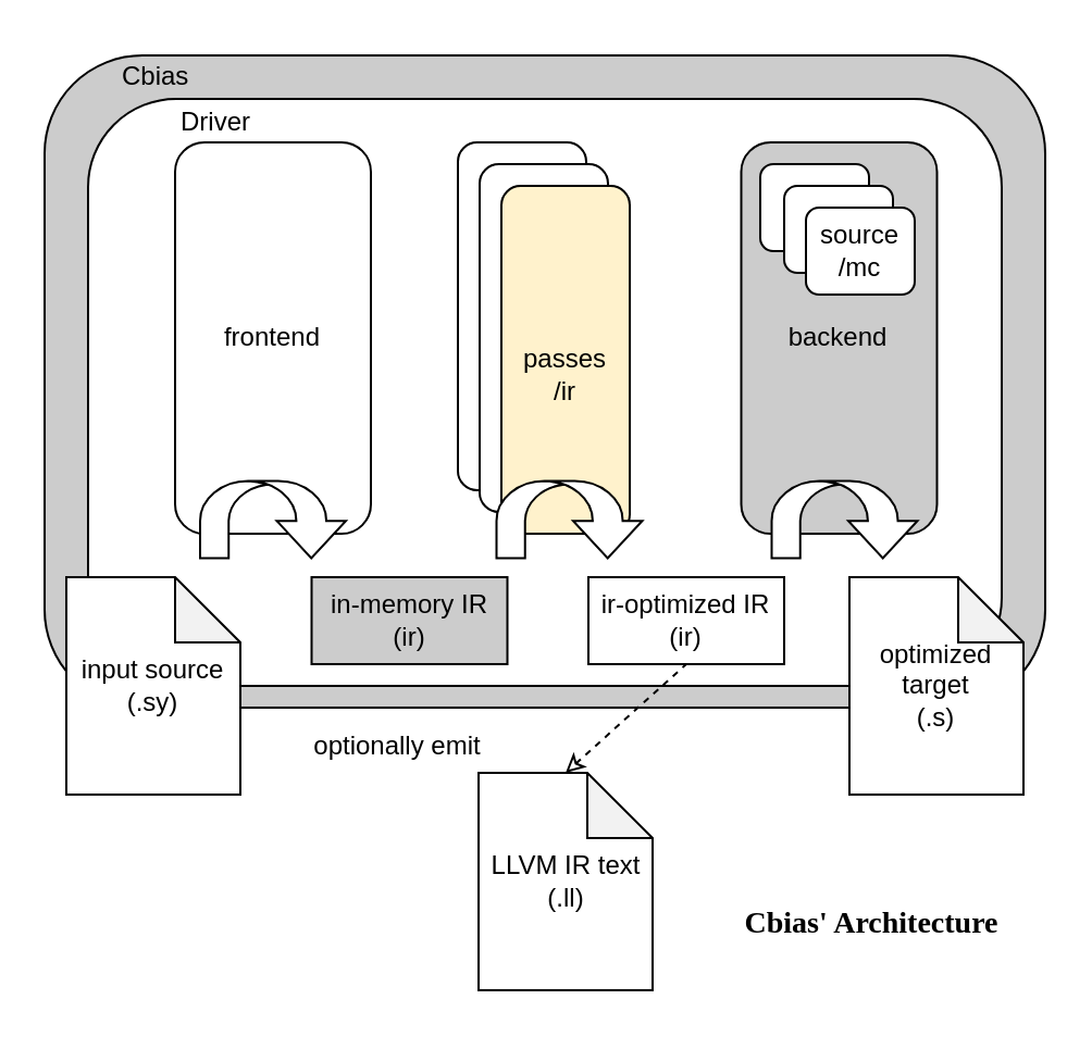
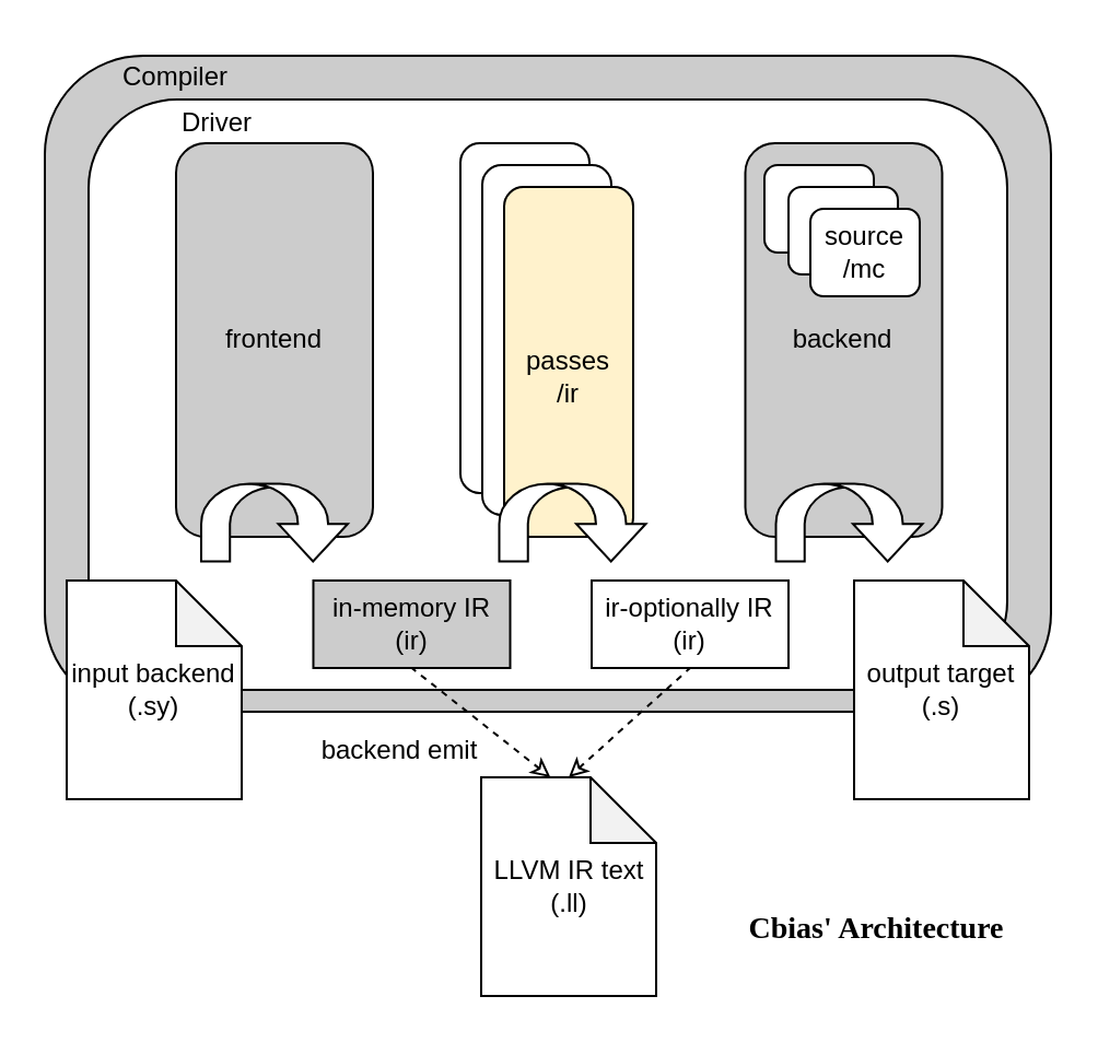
- <mxCell id="15" value="Cbias" style="text;html=1;align=left;verticalAlign=middle;resizable=0;points=[];autosize=1;strokeColor=none;fillColor=none;" vertex="1" parent="1"><mxGeometry x="54" y="20" width="70" height="30" as="geometry" /></mxCell>
+ <mxCell id="15" value="Compiler" style="text;html=1;align=left;verticalAlign=middle;resizable=0;points=[];autosize=1;strokeColor=none;fillColor=none;" vertex="1" parent="1"><mxGeometry x="54" y="20" width="70" height="30" as="geometry" /></mxCell>
- <mxCell id="17" value="frontend" style="rounded=1;whiteSpace=wrap;html=1;" vertex="1" parent="1"><mxGeometry x="80" y="65" width="90" height="180" as="geometry" /></mxCell>
+ <mxCell id="17" value="frontend" style="rounded=1;whiteSpace=wrap;html=1;fillColor=#cccccc;" vertex="1" parent="1"><mxGeometry x="80" y="65" width="90" height="180" as="geometry" /></mxCell>
- <mxCell id="22" value="ir-optimized IR&lt;br&gt;(ir)" style="rounded=0;whiteSpace=wrap;html=1;strokeColor=#000000;strokeWidth=1;fontSize=12;fillColor=#FFFFFF;" vertex="1" parent="1"><mxGeometry x="270" y="265" width="90" height="40" as="geometry" /></mxCell>
+ <mxCell id="22" value="ir-optionally IR&lt;br&gt;(ir)" style="rounded=0;whiteSpace=wrap;html=1;strokeColor=#000000;strokeWidth=1;fontSize=12;fillColor=#FFFFFF;" vertex="1" parent="1"><mxGeometry x="270" y="265" width="90" height="40" as="geometry" /></mxCell>
- <mxCell id="8" value="input source&lt;br&gt;(.sy)" style="shape=note;whiteSpace=wrap;html=1;backgroundOutline=1;darkOpacity=0.05;" vertex="1" parent="1"><mxGeometry x="30" y="265" width="80" height="100" as="geometry" /></mxCell>
+ <mxCell id="8" value="input backend&lt;br&gt;(.sy)" style="shape=note;whiteSpace=wrap;html=1;backgroundOutline=1;darkOpacity=0.05;" vertex="1" parent="1"><mxGeometry x="30" y="265" width="80" height="100" as="geometry" /></mxCell>
- <mxCell id="9" value="optimized target&lt;br&gt;(.s)" style="shape=note;whiteSpace=wrap;html=1;backgroundOutline=1;darkOpacity=0.05;" vertex="1" parent="1"><mxGeometry x="390" y="265" width="80" height="100" as="geometry" /></mxCell>
+ <mxCell id="9" value="output target&lt;br&gt;(.s)" style="shape=note;whiteSpace=wrap;html=1;backgroundOutline=1;darkOpacity=0.05;" vertex="1" parent="1"><mxGeometry x="390" y="265" width="80" height="100" as="geometry" /></mxCell>
+ <mxCell id="16" value="" style="endArrow=none;dashed=1;html=1;rounded=0;fontSize=8;startArrow=classic;startFill=0;exitX=0.396;exitY=0;exitDx=0;exitDy=0;exitPerimeter=0;strokeColor=default;entryX=0.5;entryY=1;entryDx=0;entryDy=0;" edge="1" parent="1" source="10" target="21"><mxGeometry width="50" height="50" relative="1" as="geometry"><mxPoint x="240" y="455" as="sourcePoint" /><mxPoint x="190" y="395" as="targetPoint" /></mxGeometry></mxCell>
- <mxCell id="24" value="optionally emit" style="text;html=1;align=center;verticalAlign=middle;resizable=0;points=[];autosize=1;strokeColor=none;fillColor=none;fontSize=12;" vertex="1" parent="1"><mxGeometry x="131.75" y="328" width="100" height="30" as="geometry" /></mxCell>
+ <mxCell id="24" value="backend emit" style="text;html=1;align=center;verticalAlign=middle;resizable=0;points=[];autosize=1;strokeColor=none;fillColor=none;fontSize=12;" vertex="1" parent="1"><mxGeometry x="131.75" y="328" width="100" height="30" as="geometry" /></mxCell>
